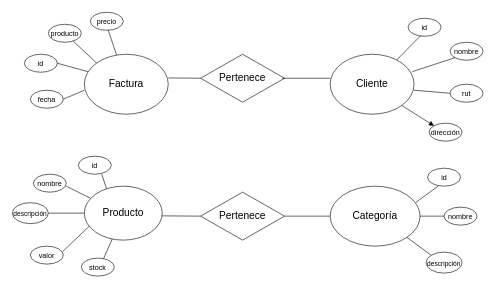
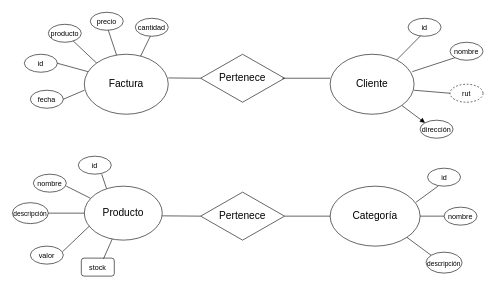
+ <mxCell id="12" value="&lt;font style=&quot;font-size: 12px&quot;&gt;cantidad&lt;/font&gt;" style="ellipse;whiteSpace=wrap;html=1;fontSize=17;" parent="1" vertex="1"><mxGeometry x="225" y="30" width="55" height="30" as="geometry" /></mxCell>
+ <mxCell id="18" value="" style="endArrow=none;html=1;rounded=0;fontSize=12;exitX=0.671;exitY=0.03;exitDx=0;exitDy=0;exitPerimeter=0;entryX=0.455;entryY=1;entryDx=0;entryDy=0;entryPerimeter=0;" edge="1" parent="1" source="2" target="12"><mxGeometry width="50" height="50" relative="1" as="geometry"><mxPoint x="220" y="90" as="sourcePoint" /><mxPoint x="240" y="60" as="targetPoint" /></mxGeometry></mxCell>
- <mxCell id="24" value="&lt;font style=&quot;font-size: 12px&quot;&gt;rut&lt;br&gt;&lt;/font&gt;" style="ellipse;whiteSpace=wrap;html=1;fontSize=17;" vertex="1" parent="1"><mxGeometry x="750" y="140" width="55" height="30" as="geometry" /></mxCell>
+ <mxCell id="24" value="&lt;font style=&quot;font-size: 12px&quot;&gt;rut&lt;br&gt;&lt;/font&gt;" style="ellipse;whiteSpace=wrap;html=1;fontSize=17;dashed=1;" vertex="1" parent="1"><mxGeometry x="750" y="140" width="55" height="30" as="geometry" /></mxCell>
- <mxCell id="25" value="&lt;font style=&quot;font-size: 12px&quot;&gt;dirección&lt;br&gt;&lt;/font&gt;" style="ellipse;whiteSpace=wrap;html=1;fontSize=17;" vertex="1" parent="1"><mxGeometry x="715" y="205" width="55" height="30" as="geometry" /></mxCell>
+ <mxCell id="25" value="&lt;font style=&quot;font-size: 12px&quot;&gt;dirección&lt;br&gt;&lt;/font&gt;" style="ellipse;whiteSpace=wrap;html=1;fontSize=17;" vertex="1" parent="1"><mxGeometry x="700" y="200" width="55" height="30" as="geometry" /></mxCell>
- <mxCell id="34" value="&lt;font style=&quot;font-size: 12px&quot;&gt;stock&lt;br&gt;&lt;/font&gt;" style="ellipse;whiteSpace=wrap;html=1;fontSize=17;" vertex="1" parent="1"><mxGeometry x="135" y="430" width="55" height="30" as="geometry" /></mxCell>
+ <mxCell id="34" value="&lt;font style=&quot;font-size: 12px&quot;&gt;stock&lt;br&gt;&lt;/font&gt;" style="whiteSpace=wrap;html=1;fontSize=17;rounded=1;" vertex="1" parent="1"><mxGeometry x="135" y="430" width="55" height="30" as="geometry" /></mxCell>
